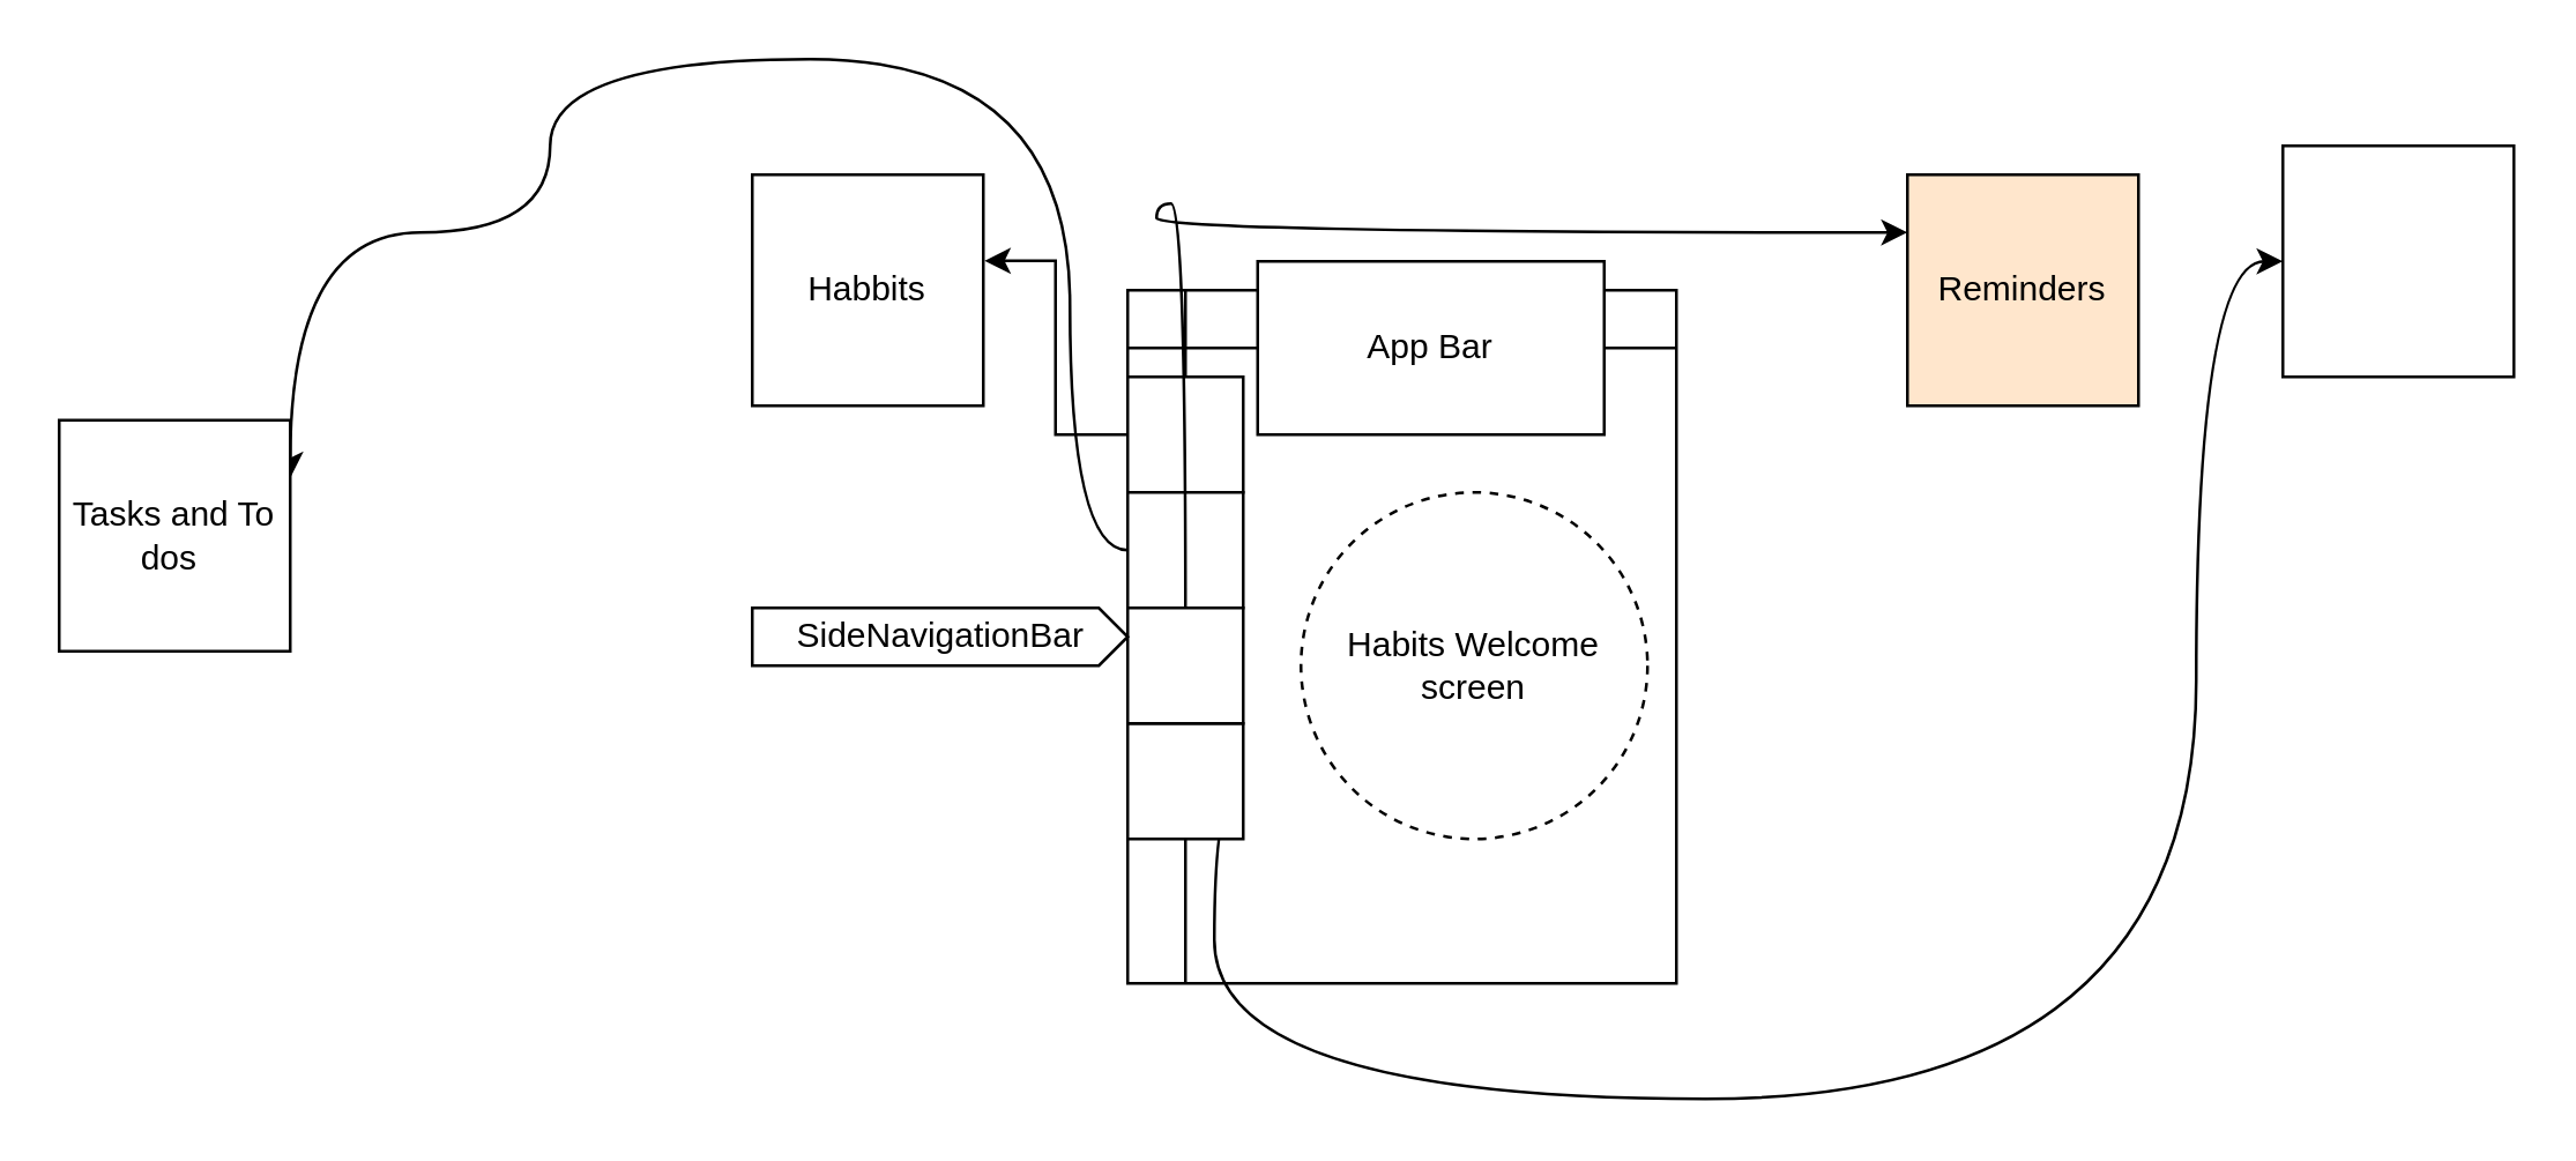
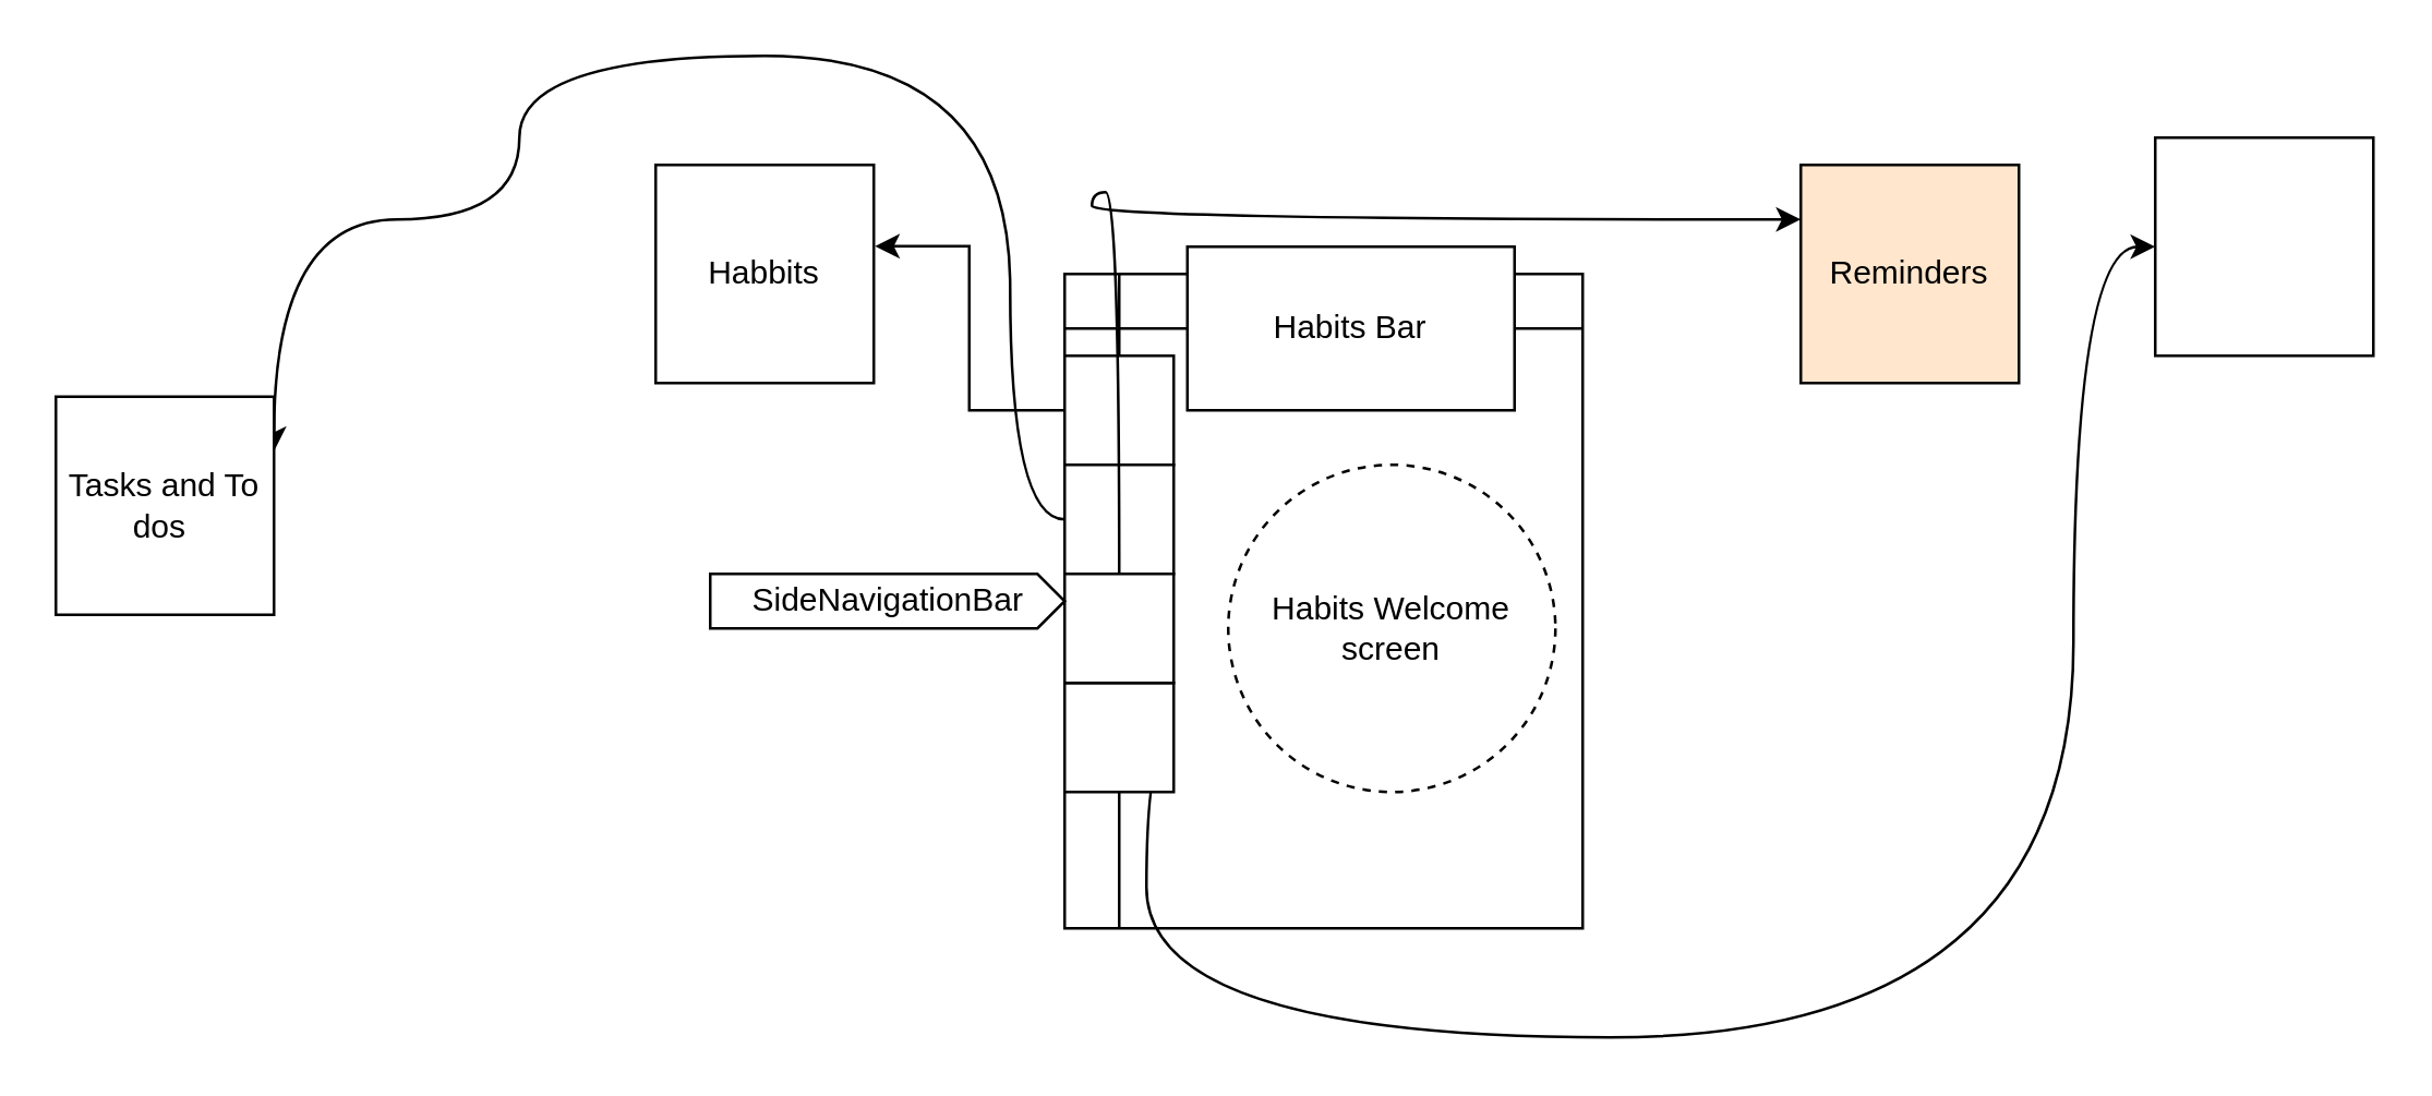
- <mxCell id="16" value="Habbits" style="whiteSpace=wrap;html=1;aspect=fixed;" vertex="1" parent="1"><mxGeometry x="260" y="60" width="80" height="80" as="geometry" /></mxCell>
+ <mxCell id="16" value="Habbits" style="whiteSpace=wrap;html=1;aspect=fixed;" vertex="1" parent="1"><mxGeometry x="240" y="60" width="80" height="80" as="geometry" /></mxCell>
- <mxCell id="13" value="App Bar" style="rounded=0;whiteSpace=wrap;html=1;" vertex="1" parent="1"><mxGeometry x="435" y="90" width="120" height="60" as="geometry" /></mxCell>
+ <mxCell id="13" value="Habits Bar" style="rounded=0;whiteSpace=wrap;html=1;" vertex="1" parent="1"><mxGeometry x="435" y="90" width="120" height="60" as="geometry" /></mxCell>
